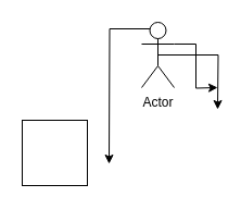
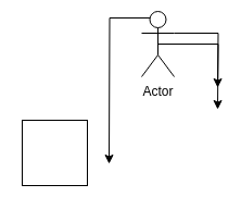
- <mxCell id="6" value="Actor" style="shape=umlActor;verticalLabelPosition=bottom;labelBackgroundColor=#ffffff;verticalAlign=top;html=1;outlineConnect=0;" parent="1" vertex="1"><mxGeometry x="130" y="20" width="30" height="60" as="geometry" /></mxCell>
+ <mxCell id="6" value="Actor" style="shape=umlActor;verticalLabelPosition=bottom;labelBackgroundColor=#ffffff;verticalAlign=top;html=1;outlineConnect=0;" parent="1" vertex="1"><mxGeometry x="130" y="10" width="30" height="60" as="geometry" /></mxCell>
